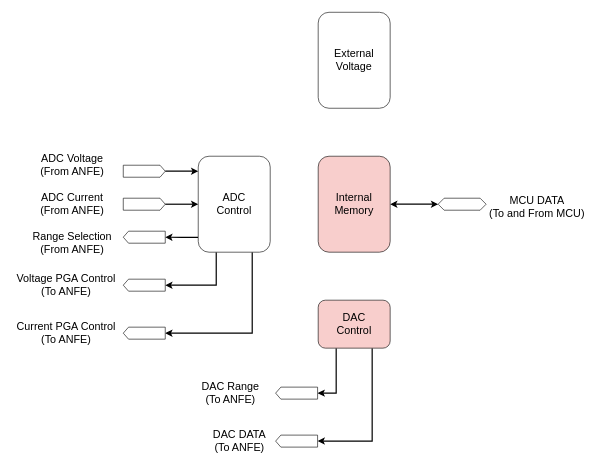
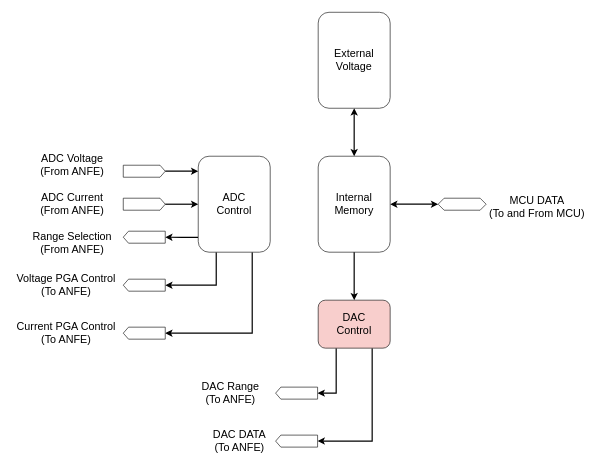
+ <mxCell id="6" style="edgeStyle=orthogonalEdgeStyle;rounded=0;orthogonalLoop=1;jettySize=auto;html=1;entryX=0.5;entryY=1;entryDx=0;entryDy=0;strokeWidth=2;startArrow=classic;startFill=1;" edge="1" parent="1" source="8" target="13"><mxGeometry relative="1" as="geometry" /></mxCell>
- <mxCell id="8" value="&lt;span style=&quot;font-size: 18px;&quot;&gt;Internal&lt;br&gt;Memory&lt;/span&gt;" style="rounded=1;whiteSpace=wrap;html=1;fillColor=#f8cecc;" vertex="1" parent="1"><mxGeometry x="530" y="260" width="120" height="160" as="geometry" /></mxCell>
+ <mxCell id="8" value="&lt;span style=&quot;font-size: 18px;&quot;&gt;Internal&lt;br&gt;Memory&lt;/span&gt;" style="rounded=1;whiteSpace=wrap;html=1;" vertex="1" parent="1"><mxGeometry x="530" y="260" width="120" height="160" as="geometry" /></mxCell>
+ <mxCell id="9" style="edgeStyle=orthogonalEdgeStyle;rounded=0;orthogonalLoop=1;jettySize=auto;html=1;entryX=0.5;entryY=1;entryDx=0;entryDy=0;strokeWidth=2;startArrow=classic;startFill=1;endArrow=none;endFill=0;" edge="1" parent="1" source="12" target="8"><mxGeometry relative="1" as="geometry" /></mxCell>
